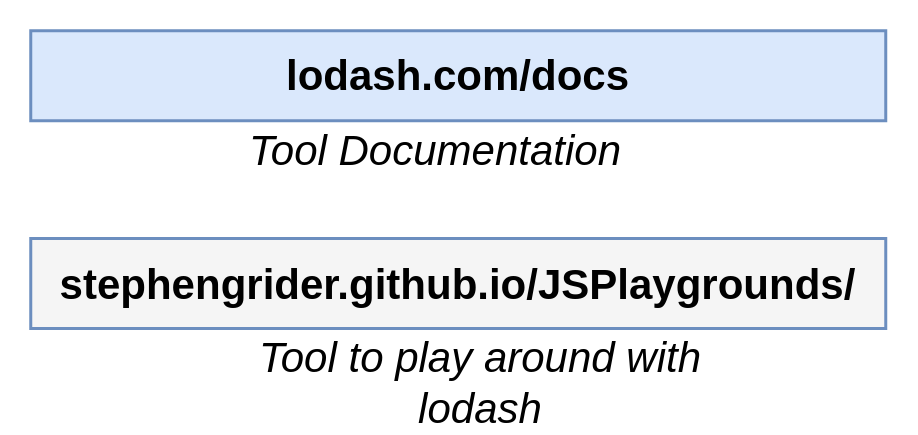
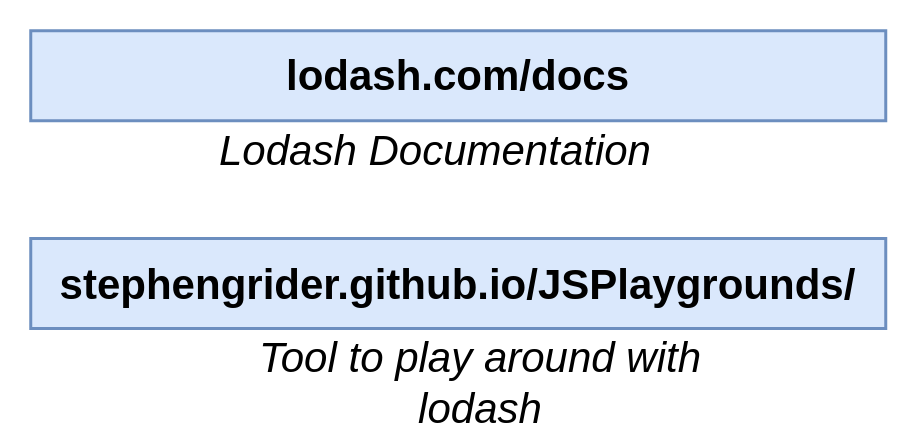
- <mxCell id="4" value="Tool Documentation" style="text;html=1;strokeColor=none;fillColor=none;align=center;verticalAlign=middle;whiteSpace=wrap;rounded=0;fontSize=28;fontStyle=2" vertex="1" parent="1"><mxGeometry x="135" y="90" width="310" height="20" as="geometry" /></mxCell>
+ <mxCell id="4" value="Lodash Documentation" style="text;html=1;strokeColor=none;fillColor=none;align=center;verticalAlign=middle;whiteSpace=wrap;rounded=0;fontSize=28;fontStyle=2" vertex="1" parent="1"><mxGeometry x="135" y="90" width="310" height="20" as="geometry" /></mxCell>
- <mxCell id="2" value="stephengrider.github.io/JSPlaygrounds/&lt;br style=&quot;font-size: 28px&quot;&gt;" style="rounded=0;whiteSpace=wrap;html=1;strokeWidth=2;fontSize=28;align=center;fontStyle=1;fillColor=#f5f5f5;strokeColor=#6c8ebf;" vertex="1" parent="1"><mxGeometry x="20" y="158.5" width="570" height="60" as="geometry" /></mxCell>
+ <mxCell id="2" value="stephengrider.github.io/JSPlaygrounds/&lt;br style=&quot;font-size: 28px&quot;&gt;" style="rounded=0;whiteSpace=wrap;html=1;strokeWidth=2;fontSize=28;align=center;fontStyle=1;fillColor=#dae8fc;strokeColor=#6c8ebf;" vertex="1" parent="1"><mxGeometry x="20" y="158.5" width="570" height="60" as="geometry" /></mxCell>
